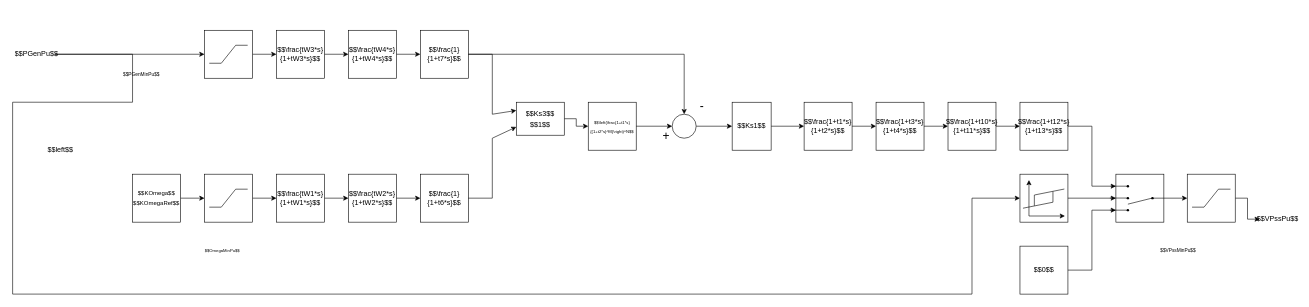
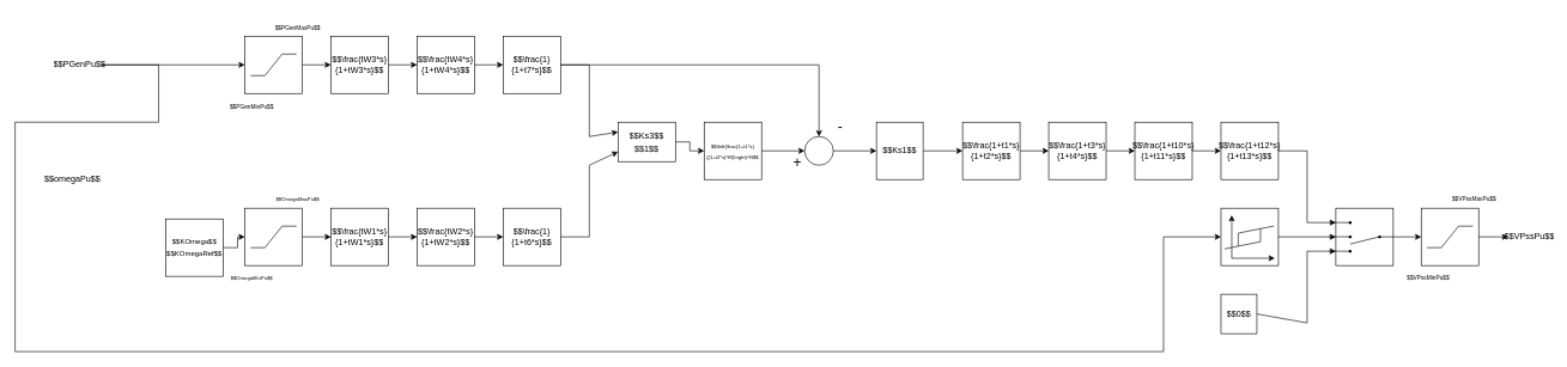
+ <mxCell id="25" value="&lt;font style=&quot;font-size: 8px;&quot;&gt;$$PGenMaxPu$$&lt;/font&gt;" style="text;html=1;strokeColor=none;fillColor=none;align=center;verticalAlign=middle;whiteSpace=wrap;rounded=0;fontSize=15;" parent="1" vertex="1"><mxGeometry x="384" y="20" width="60" height="30" as="geometry" /></mxCell>
- <mxCell id="80" value="$$PGenPu$$" style="text;strokeColor=none;align=center;fillColor=none;html=1;verticalAlign=middle;whiteSpace=wrap;rounded=0;" vertex="1" parent="1"><mxGeometry x="30" y="75" width="60" height="30" as="geometry" /></mxCell>
+ <mxCell id="80" value="$$PGenPu$$" style="text;strokeColor=none;align=center;fillColor=none;html=1;verticalAlign=middle;whiteSpace=wrap;rounded=0;" vertex="1" parent="1"><mxGeometry x="80" y="75" width="60" height="30" as="geometry" /></mxCell>
- <mxCell id="27" value="&lt;font style=&quot;font-size: 8px;&quot;&gt;$$PGenMinPu$$&lt;/font&gt;" style="text;html=1;strokeColor=none;fillColor=none;align=center;verticalAlign=middle;whiteSpace=wrap;rounded=0;fontSize=15;" parent="1" vertex="1"><mxGeometry x="205" y="105" width="60" height="30" as="geometry" /></mxCell>
+ <mxCell id="27" value="&lt;font style=&quot;font-size: 8px;&quot;&gt;$$PGenMinPu$$&lt;/font&gt;" style="text;html=1;strokeColor=none;fillColor=none;align=center;verticalAlign=middle;whiteSpace=wrap;rounded=0;fontSize=15;" parent="1" vertex="1"><mxGeometry x="320" y="130" width="60" height="30" as="geometry" /></mxCell>
- <mxCell id="82" value="$$left$$" style="text;strokeColor=none;align=center;fillColor=none;html=1;verticalAlign=middle;whiteSpace=wrap;rounded=0;" vertex="1" parent="1"><mxGeometry x="60" y="235" width="80" height="30" as="geometry" /></mxCell>
+ <mxCell id="82" value="$$omegaPu$$" style="text;strokeColor=none;align=center;fillColor=none;html=1;verticalAlign=middle;whiteSpace=wrap;rounded=0;" vertex="1" parent="1"><mxGeometry x="60" y="235" width="80" height="30" as="geometry" /></mxCell>
+ <mxCell id="32" value="&lt;font style=&quot;font-size: 7px;&quot;&gt;$$OmegaMaxPu$$&lt;/font&gt;" style="text;html=1;strokeColor=none;fillColor=none;align=center;verticalAlign=middle;whiteSpace=wrap;rounded=0;fontSize=15;" parent="1" vertex="1"><mxGeometry x="384" y="260" width="60" height="30" as="geometry" /></mxCell>
+ <mxCell id="16" value="&lt;font style=&quot;font-size: 8px;&quot;&gt;$$VPssMaxPu$$&lt;/font&gt;" style="text;html=1;strokeColor=none;fillColor=none;align=center;verticalAlign=middle;whiteSpace=wrap;rounded=0;fontSize=15;" parent="1" vertex="1"><mxGeometry x="2023" y="260" width="60" height="30" as="geometry" /></mxCell>
- <mxCell id="20" value="&lt;table style=&quot;font-size: 10px;&quot;&gt;&lt;tbody&gt;&lt;tr&gt;&lt;td&gt;&lt;font style=&quot;font-size: 10px;&quot;&gt;$$KOmega$$&lt;/font&gt;&lt;/td&gt;&lt;/tr&gt;&lt;tr&gt;&lt;td&gt;&lt;font style=&quot;font-size: 10px;&quot;&gt;$$KOmegaRef$$&lt;/font&gt;&lt;/td&gt;&lt;/tr&gt;&lt;/tbody&gt;&lt;/table&gt;" style="whiteSpace=wrap;html=1;aspect=fixed;" parent="1" vertex="1"><mxGeometry y="290" width="80" height="80" as="geometry" x="220" /></mxCell>
+ <mxCell id="20" value="&lt;table style=&quot;font-size: 10px;&quot;&gt;&lt;tbody&gt;&lt;tr&gt;&lt;td&gt;&lt;font style=&quot;font-size: 10px;&quot;&gt;$$KOmega$$&lt;/font&gt;&lt;/td&gt;&lt;/tr&gt;&lt;tr&gt;&lt;td&gt;&lt;font style=&quot;font-size: 10px;&quot;&gt;$$KOmegaRef$$&lt;/font&gt;&lt;/td&gt;&lt;/tr&gt;&lt;/tbody&gt;&lt;/table&gt;" style="whiteSpace=wrap;html=1;aspect=fixed;" parent="1" vertex="1"><mxGeometry x="230" y="305" width="80" height="80" as="geometry" /></mxCell>
- <mxCell id="81" value="$$VPssPu$$" style="text;strokeColor=none;align=center;fillColor=none;html=1;verticalAlign=middle;whiteSpace=wrap;rounded=0;" vertex="1" parent="1"><mxGeometry x="2100" y="350" width="60" height="30" as="geometry" /></mxCell>
+ <mxCell id="81" value="$$VPssPu$$" style="text;strokeColor=none;align=center;fillColor=none;html=1;verticalAlign=middle;whiteSpace=wrap;rounded=0;" vertex="1" parent="1"><mxGeometry x="2100" y="315" width="60" height="30" as="geometry" /></mxCell>
- <mxCell id="34" value="&lt;font style=&quot;font-size: 7px;&quot;&gt;$$OmegaMinPu$$&lt;/font&gt;" style="text;html=1;strokeColor=none;fillColor=none;align=center;verticalAlign=middle;whiteSpace=wrap;rounded=0;fontSize=15;" parent="1" vertex="1"><mxGeometry x="340" y="400" width="60" height="30" as="geometry" /></mxCell>
+ <mxCell id="34" value="&lt;font style=&quot;font-size: 7px;&quot;&gt;$$OmegaMinPu$$&lt;/font&gt;" style="text;html=1;strokeColor=none;fillColor=none;align=center;verticalAlign=middle;whiteSpace=wrap;rounded=0;fontSize=15;" parent="1" vertex="1"><mxGeometry x="320" y="370" width="60" height="30" as="geometry" /></mxCell>
- <mxCell id="18" value="&lt;font style=&quot;font-size: 8px;&quot;&gt;$$VPssMinPu$$&lt;/font&gt;" style="text;html=1;strokeColor=none;fillColor=none;align=center;verticalAlign=middle;whiteSpace=wrap;rounded=0;fontSize=15;" parent="1" vertex="1"><mxGeometry x="1934" y="400" width="60" height="30" as="geometry" /></mxCell>
+ <mxCell id="18" value="&lt;font style=&quot;font-size: 8px;&quot;&gt;$$VPssMinPu$$&lt;/font&gt;" style="text;html=1;strokeColor=none;fillColor=none;align=center;verticalAlign=middle;whiteSpace=wrap;rounded=0;fontSize=15;" parent="1" vertex="1"><mxGeometry x="1959" y="370" width="60" height="30" as="geometry" /></mxCell>
- <mxCell id="69" value="$$0$$" style="rounded=0;whiteSpace=wrap;html=1;" parent="1" vertex="1"><mxGeometry x="1700" y="410" width="80" height="80" as="geometry" /></mxCell>
+ <mxCell id="69" value="$$0$$" style="rounded=0;whiteSpace=wrap;html=1;" parent="1" vertex="1"><mxGeometry x="1700" y="410" width="50" height="55" as="geometry" /></mxCell>
